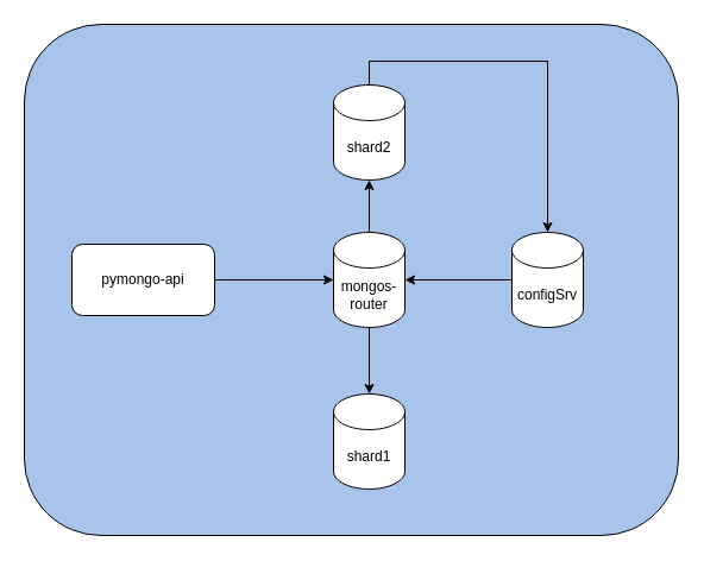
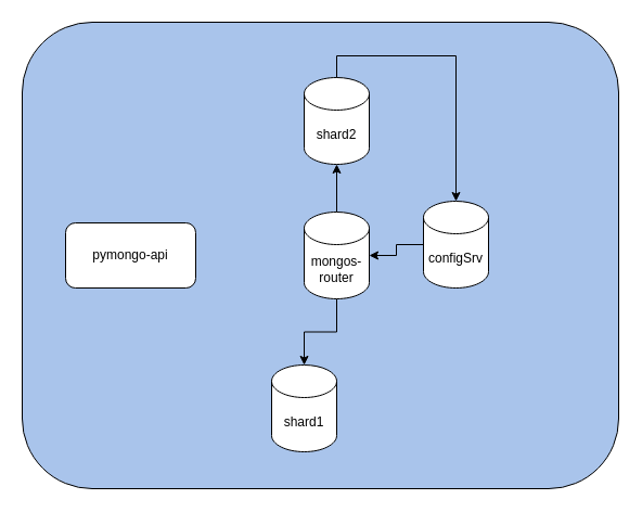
- <mxCell id="6" style="edgeStyle=orthogonalEdgeStyle;rounded=0;orthogonalLoop=1;jettySize=auto;html=1;exitX=1;exitY=0.5;exitDx=0;exitDy=0;" parent="1" source="5" target="9" edge="1"><mxGeometry relative="1" as="geometry" /></mxCell>
- <mxCell id="4" value="configSrv" style="shape=cylinder3;whiteSpace=wrap;html=1;boundedLbl=1;backgroundOutline=1;size=15;" parent="1" vertex="1"><mxGeometry x="430" y="195" width="60" height="80" as="geometry" /></mxCell>
+ <mxCell id="4" value="configSrv" style="shape=cylinder3;whiteSpace=wrap;html=1;boundedLbl=1;backgroundOutline=1;size=15;" parent="1" vertex="1"><mxGeometry x="390" y="185" width="60" height="80" as="geometry" /></mxCell>
- <mxCell id="10" value="shard1" style="shape=cylinder3;whiteSpace=wrap;html=1;boundedLbl=1;backgroundOutline=1;size=15;" vertex="1" parent="1"><mxGeometry x="280" y="331" width="60" height="80" as="geometry" /></mxCell>
+ <mxCell id="10" value="shard1" style="shape=cylinder3;whiteSpace=wrap;html=1;boundedLbl=1;backgroundOutline=1;size=15;" vertex="1" parent="1"><mxGeometry x="250" y="336" width="60" height="80" as="geometry" /></mxCell>
